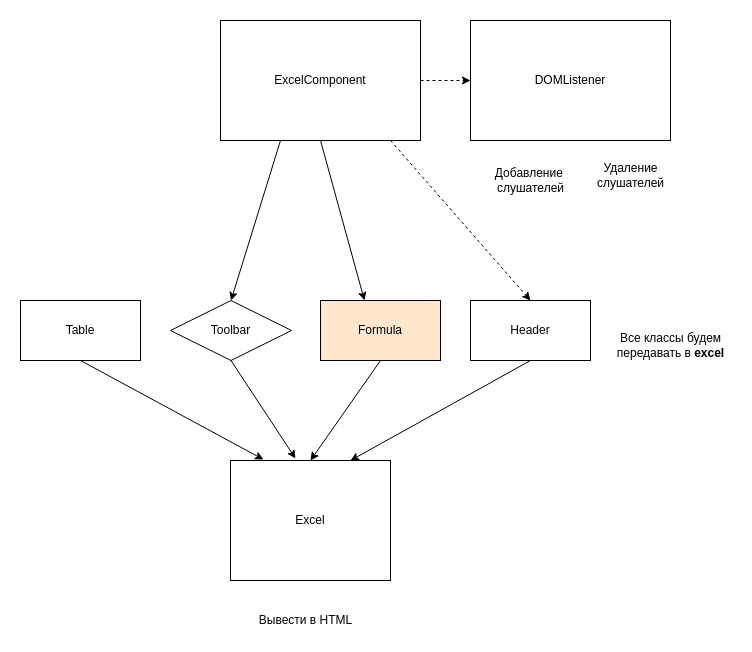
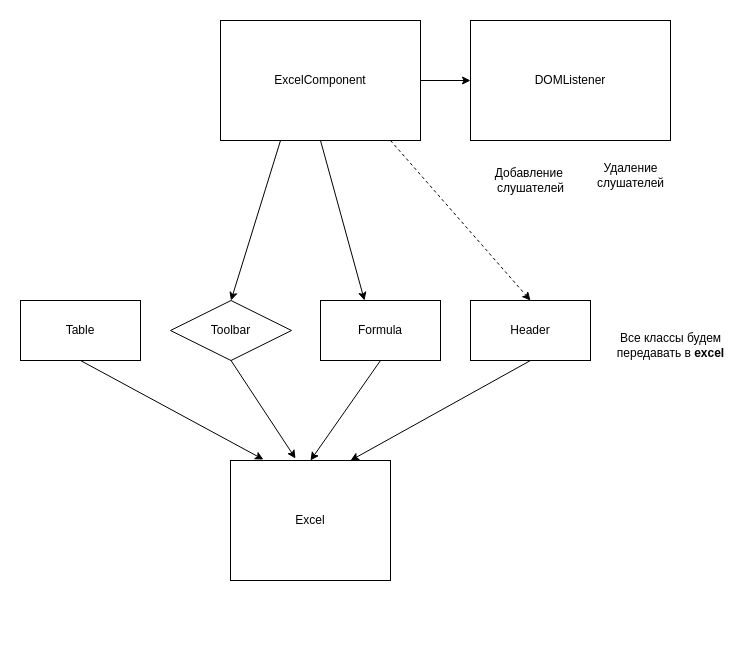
- <mxCell id="3" style="edgeStyle=orthogonalEdgeStyle;rounded=0;orthogonalLoop=1;jettySize=auto;html=1;entryX=0;entryY=0.5;entryDx=0;entryDy=0;dashed=1;" edge="1" parent="1" source="4" target="2"><mxGeometry relative="1" as="geometry" /></mxCell>
+ <mxCell id="3" style="edgeStyle=orthogonalEdgeStyle;rounded=0;orthogonalLoop=1;jettySize=auto;html=1;entryX=0;entryY=0.5;entryDx=0;entryDy=0;" edge="1" parent="1" source="4" target="2"><mxGeometry relative="1" as="geometry" /></mxCell>
- <mxCell id="9" value="Formula" style="rounded=0;whiteSpace=wrap;html=1;shadow=0;glass=0;sketch=0;align=center;fillColor=#ffe6cc;" vertex="1" parent="1"><mxGeometry x="320" y="300" width="120" height="60" as="geometry" /></mxCell>
+ <mxCell id="9" value="Formula" style="rounded=0;whiteSpace=wrap;html=1;shadow=0;glass=0;sketch=0;align=center;" vertex="1" parent="1"><mxGeometry x="320" y="300" width="120" height="60" as="geometry" /></mxCell>
- <mxCell id="20" value="Вывести в HTML" style="text;html=1;align=center;verticalAlign=middle;resizable=0;points=[];autosize=1;" vertex="1" parent="1"><mxGeometry x="250" y="610" width="110" height="20" as="geometry" /></mxCell>
